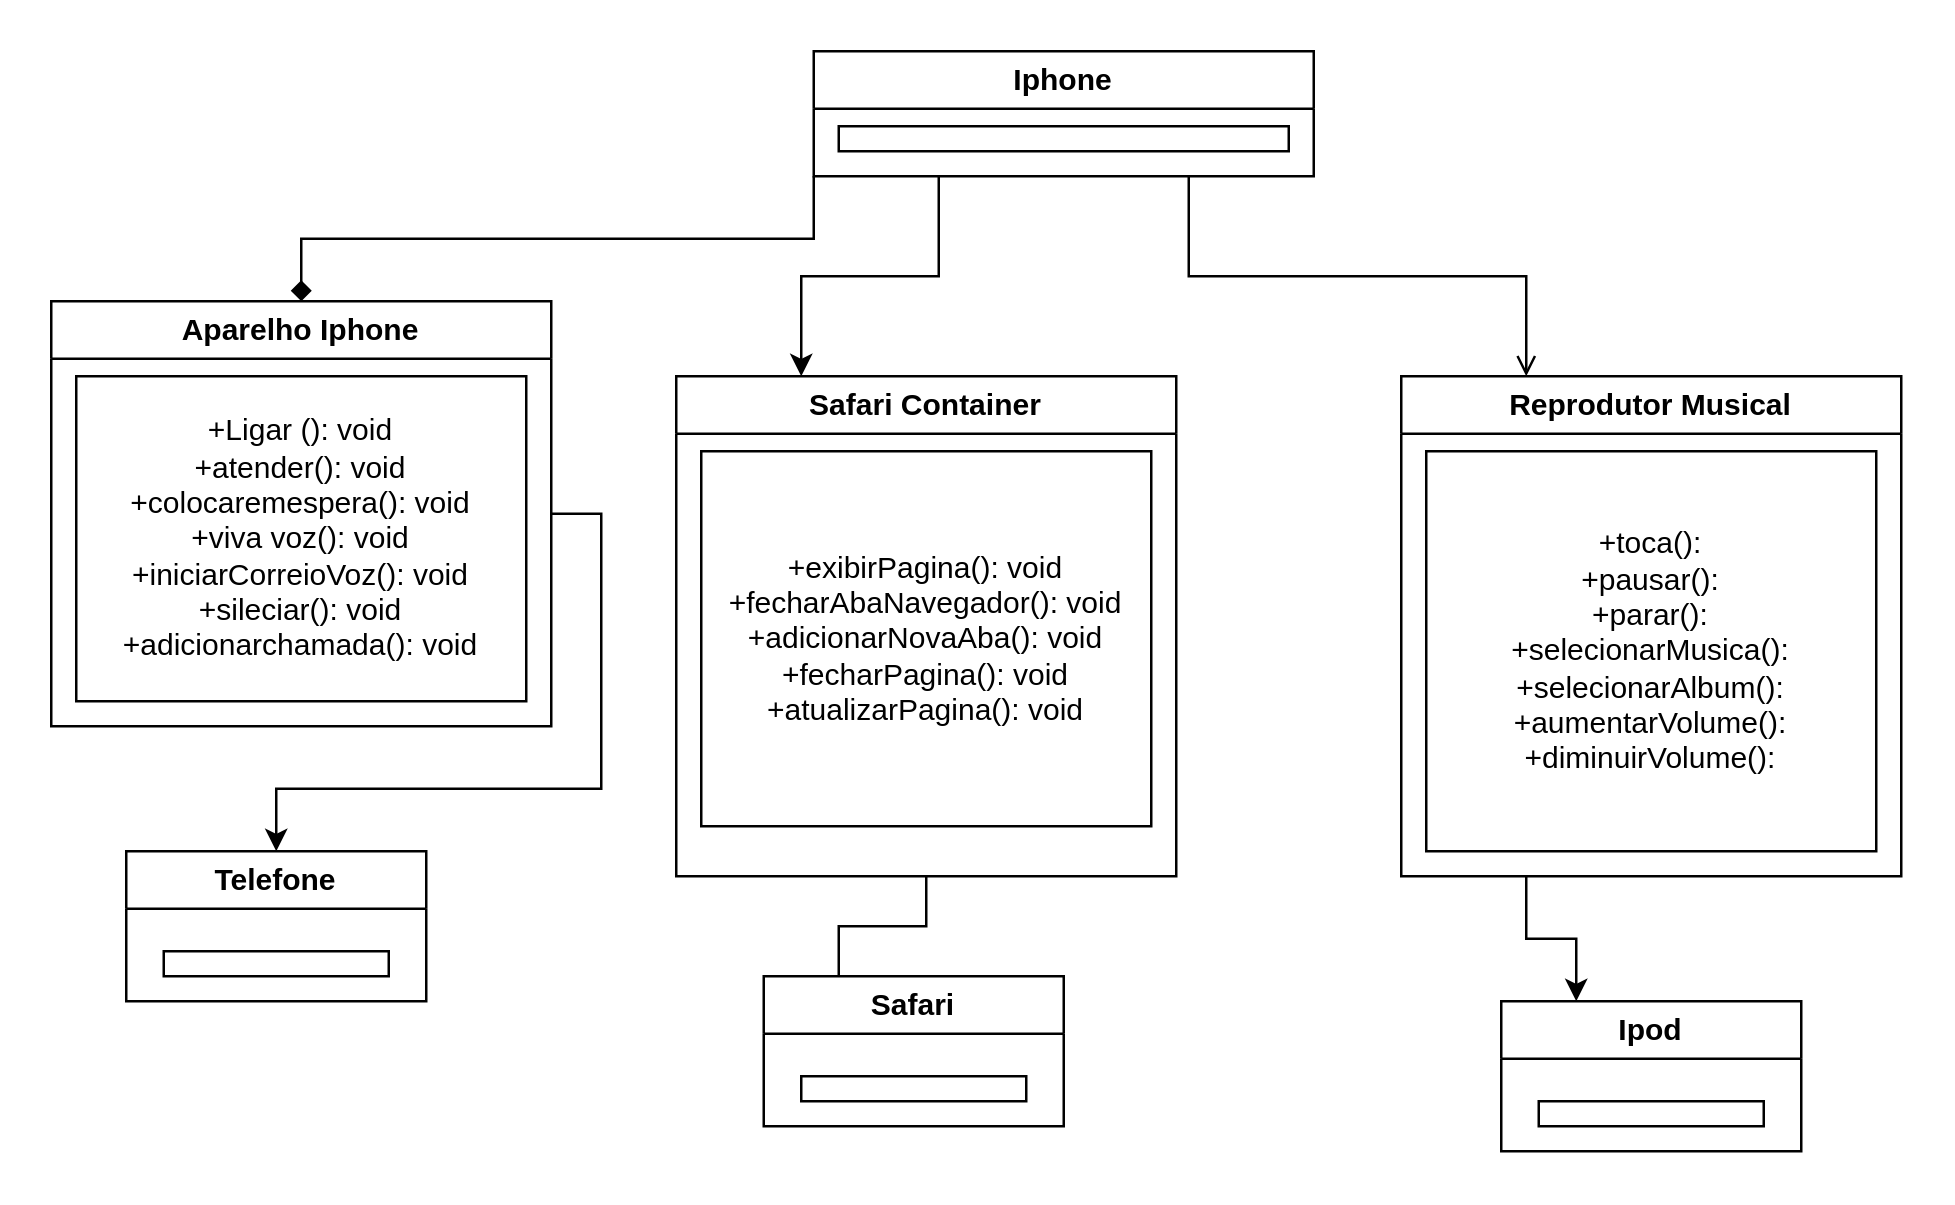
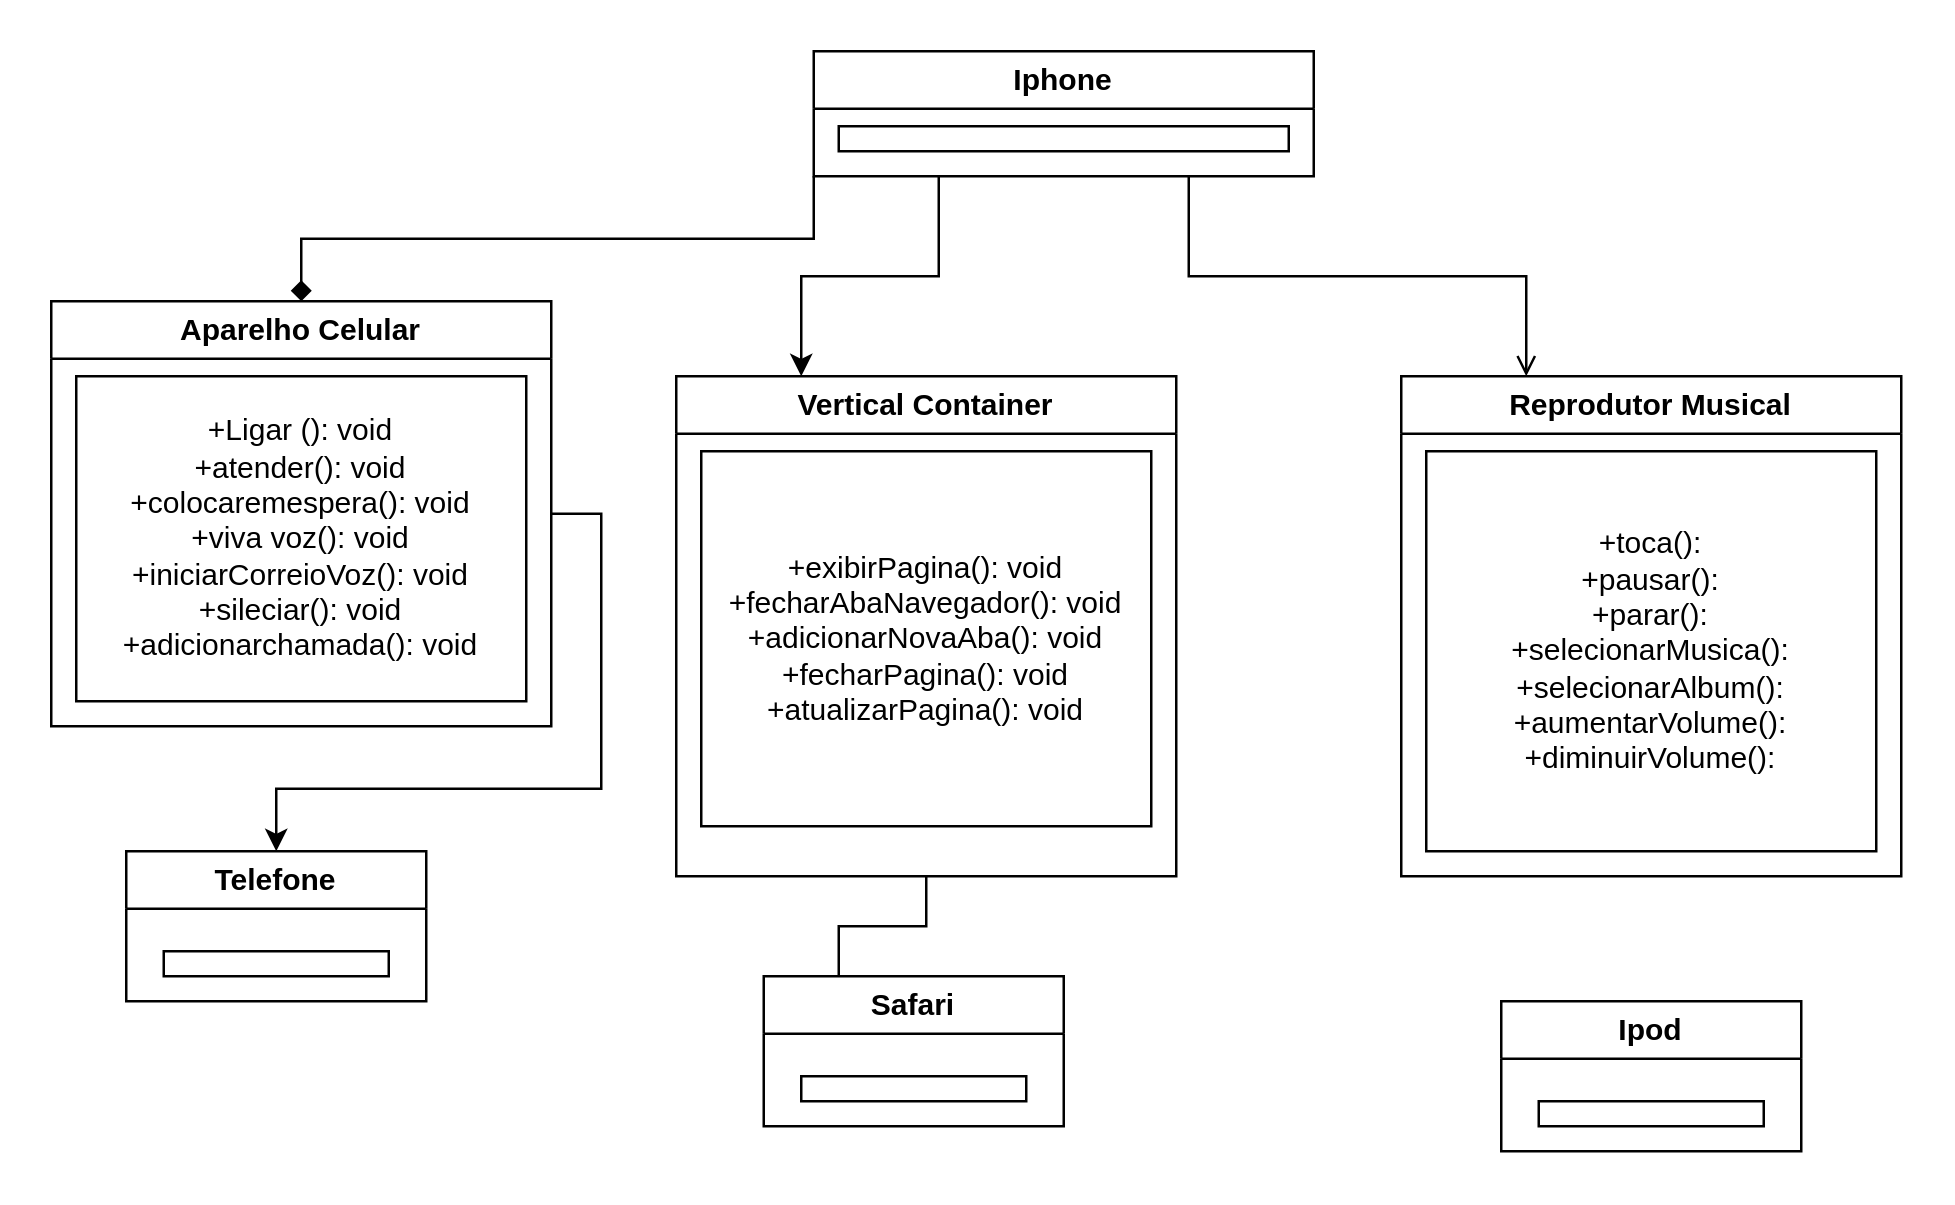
- <mxCell id="8" value="Aparelho Iphone" style="swimlane;whiteSpace=wrap;html=1;" vertex="1" parent="1"><mxGeometry x="20" y="120" width="200" height="170" as="geometry" /></mxCell>
+ <mxCell id="8" value="Aparelho Celular" style="swimlane;whiteSpace=wrap;html=1;" vertex="1" parent="1"><mxGeometry x="20" y="120" width="200" height="170" as="geometry" /></mxCell>
- <mxCell id="13" value="Safari Container" style="swimlane;whiteSpace=wrap;html=1;" vertex="1" parent="1"><mxGeometry x="270" y="150" width="200" height="200" as="geometry" /></mxCell>
+ <mxCell id="13" value="Vertical Container" style="swimlane;whiteSpace=wrap;html=1;" vertex="1" parent="1"><mxGeometry x="270" y="150" width="200" height="200" as="geometry" /></mxCell>
- <mxCell id="17" style="edgeStyle=orthogonalEdgeStyle;rounded=0;orthogonalLoop=1;jettySize=auto;html=1;exitX=0.25;exitY=1;exitDx=0;exitDy=0;entryX=0.25;entryY=0;entryDx=0;entryDy=0;" edge="1" parent="1" source="18" target="20"><mxGeometry relative="1" as="geometry" /></mxCell>
